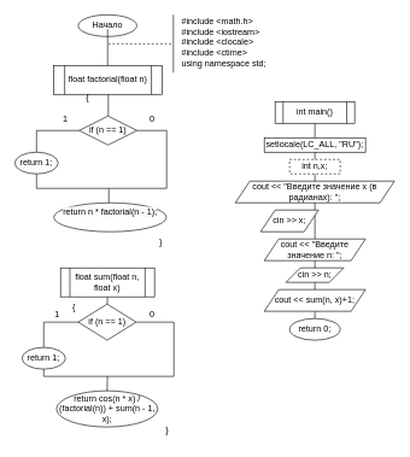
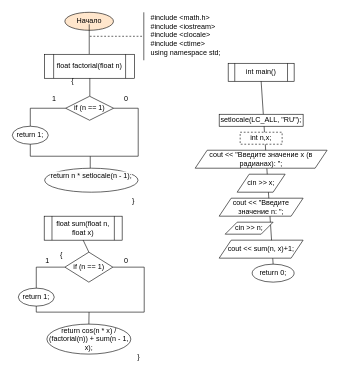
- <mxCell id="2" value="Начало" style="ellipse;whiteSpace=wrap;html=1;" vertex="1" parent="1"><mxGeometry x="107.69" y="20" width="81" height="30" as="geometry" /></mxCell>
+ <mxCell id="2" value="Начало" style="ellipse;whiteSpace=wrap;html=1;fillColor=#ffe6cc;" vertex="1" parent="1"><mxGeometry x="107.69" y="20" width="81" height="30" as="geometry" /></mxCell>
- <mxCell id="31" value="int main()" style="shape=process;whiteSpace=wrap;html=1;backgroundOutline=1;" vertex="1" parent="1"><mxGeometry x="380" y="140" width="110" height="30" as="geometry" /></mxCell>
+ <mxCell id="31" value="int main()" style="shape=process;whiteSpace=wrap;html=1;backgroundOutline=1;" vertex="1" parent="1"><mxGeometry x="380" y="105" width="110" height="30" as="geometry" /></mxCell>
- <mxCell id="18" value="&#10;&lt;span style=&quot;color: rgb(0, 0, 0); font-family: Helvetica; font-size: 12px; font-style: normal; font-variant-ligatures: normal; font-variant-caps: normal; font-weight: 400; letter-spacing: normal; orphans: 2; text-align: center; text-indent: 0px; text-transform: none; widows: 2; word-spacing: 0px; -webkit-text-stroke-width: 0px; white-space: normal; background-color: rgb(251, 251, 251); text-decoration-thickness: initial; text-decoration-style: initial; text-decoration-color: initial; display: inline !important; float: none;&quot;&gt;return n * factorial(n - 1);&lt;/span&gt;&#10;&#10;" style="ellipse;whiteSpace=wrap;html=1;" vertex="1" parent="1"><mxGeometry x="73.94" y="280" width="155.75" height="40" as="geometry" /></mxCell>
+ <mxCell id="18" value="&#10;&lt;span style=&quot;color: rgb(0, 0, 0); font-family: Helvetica; font-size: 12px; font-style: normal; font-variant-ligatures: normal; font-variant-caps: normal; font-weight: 400; letter-spacing: normal; orphans: 2; text-align: center; text-indent: 0px; text-transform: none; widows: 2; word-spacing: 0px; -webkit-text-stroke-width: 0px; white-space: normal; background-color: rgb(251, 251, 251); text-decoration-thickness: initial; text-decoration-style: initial; text-decoration-color: initial; display: inline !important; float: none;&quot;&gt;return n * setlocale(n - 1);&lt;/span&gt;&#10;&#10;" style="ellipse;whiteSpace=wrap;html=1;" vertex="1" parent="1"><mxGeometry x="73.94" y="280" width="155.75" height="40" as="geometry" /></mxCell>
- <mxCell id="37" value="cin &gt;&gt; x;" style="shape=parallelogram;perimeter=parallelogramPerimeter;whiteSpace=wrap;html=1;fixedSize=1;" vertex="1" parent="1"><mxGeometry x="360" y="290" width="80" height="30" as="geometry" /></mxCell>
+ <mxCell id="37" value="cin &gt;&gt; x;" style="shape=parallelogram;perimeter=parallelogramPerimeter;whiteSpace=wrap;html=1;fixedSize=1;" vertex="1" parent="1"><mxGeometry x="395" y="290" width="80" height="30" as="geometry" /></mxCell>
- <mxCell id="39" value="cin &gt;&gt; n;" style="shape=parallelogram;perimeter=parallelogramPerimeter;whiteSpace=wrap;html=1;fixedSize=1;" vertex="1" parent="1"><mxGeometry x="395" y="370" width="80" height="20" as="geometry" /></mxCell>
+ <mxCell id="39" value="cin &gt;&gt; n;" style="shape=parallelogram;perimeter=parallelogramPerimeter;whiteSpace=wrap;html=1;fixedSize=1;" vertex="1" parent="1"><mxGeometry x="375" y="370" width="80" height="20" as="geometry" /></mxCell>
- <mxCell id="19" value="float sum(float n, float x)" style="shape=process;whiteSpace=wrap;html=1;backgroundOutline=1;" vertex="1" parent="1"><mxGeometry x="83.19" y="370" width="130" height="40" as="geometry" /></mxCell>
+ <mxCell id="19" value="float sum(float n, float x)" style="shape=process;whiteSpace=wrap;html=1;backgroundOutline=1;" vertex="1" parent="1"><mxGeometry x="73.19" y="360" width="130" height="40" as="geometry" /></mxCell>
- <mxCell id="32" value="return 0;" style="ellipse;whiteSpace=wrap;html=1;" vertex="1" parent="1"><mxGeometry x="400" y="440" width="70" height="30" as="geometry" /></mxCell>
+ <mxCell id="32" value="return 0;" style="ellipse;whiteSpace=wrap;html=1;" vertex="1" parent="1"><mxGeometry x="420" y="440" width="70" height="30" as="geometry" /></mxCell>
